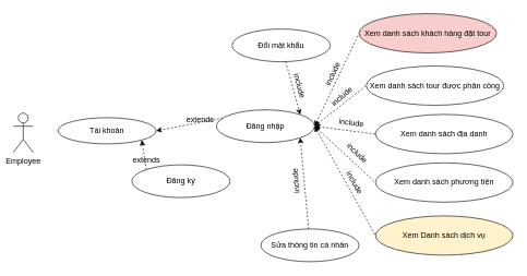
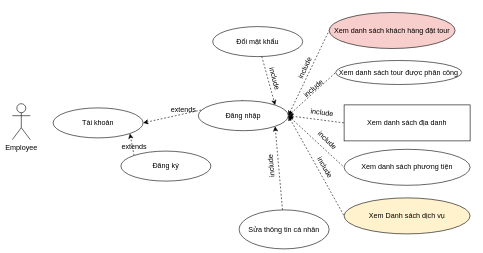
- <mxCell id="6" value="Xem danh sách tour được phân công" style="ellipse;whiteSpace=wrap;html=1;" parent="1" vertex="1"><mxGeometry x="559" y="100" width="210" height="60" as="geometry" /></mxCell>
+ <mxCell id="6" value="Xem danh sách tour được phân công" style="ellipse;whiteSpace=wrap;html=1;" parent="1" vertex="1"><mxGeometry x="559" y="100" width="210" height="40" as="geometry" /></mxCell>
- <mxCell id="7" value="Tài khoản" style="ellipse;whiteSpace=wrap;html=1;" parent="1" vertex="1"><mxGeometry x="88" y="179" width="150" height="40" as="geometry" /></mxCell>
+ <mxCell id="7" value="Tài khoản" style="ellipse;whiteSpace=wrap;html=1;" parent="1" vertex="1"><mxGeometry x="88" y="179" width="150" height="50" as="geometry" /></mxCell>
- <mxCell id="19" value="Xem danh sách địa danh" style="ellipse;whiteSpace=wrap;html=1;" parent="1" vertex="1"><mxGeometry x="573" y="174" width="210" height="60" as="geometry" /></mxCell>
+ <mxCell id="19" value="Xem danh sách địa danh" style="whiteSpace=wrap;html=1;rounded=0;" parent="1" vertex="1"><mxGeometry x="573" y="174" width="210" height="60" as="geometry" /></mxCell>
- <mxCell id="15" value="Sửa thông tin cá nhân" style="ellipse;whiteSpace=wrap;html=1;" parent="1" vertex="1"><mxGeometry x="398" y="349" width="150" height="50" as="geometry" /></mxCell>
+ <mxCell id="15" value="Sửa thông tin cá nhân" style="ellipse;whiteSpace=wrap;html=1;" parent="1" vertex="1"><mxGeometry x="398" y="349" width="150" height="65" as="geometry" /></mxCell>
